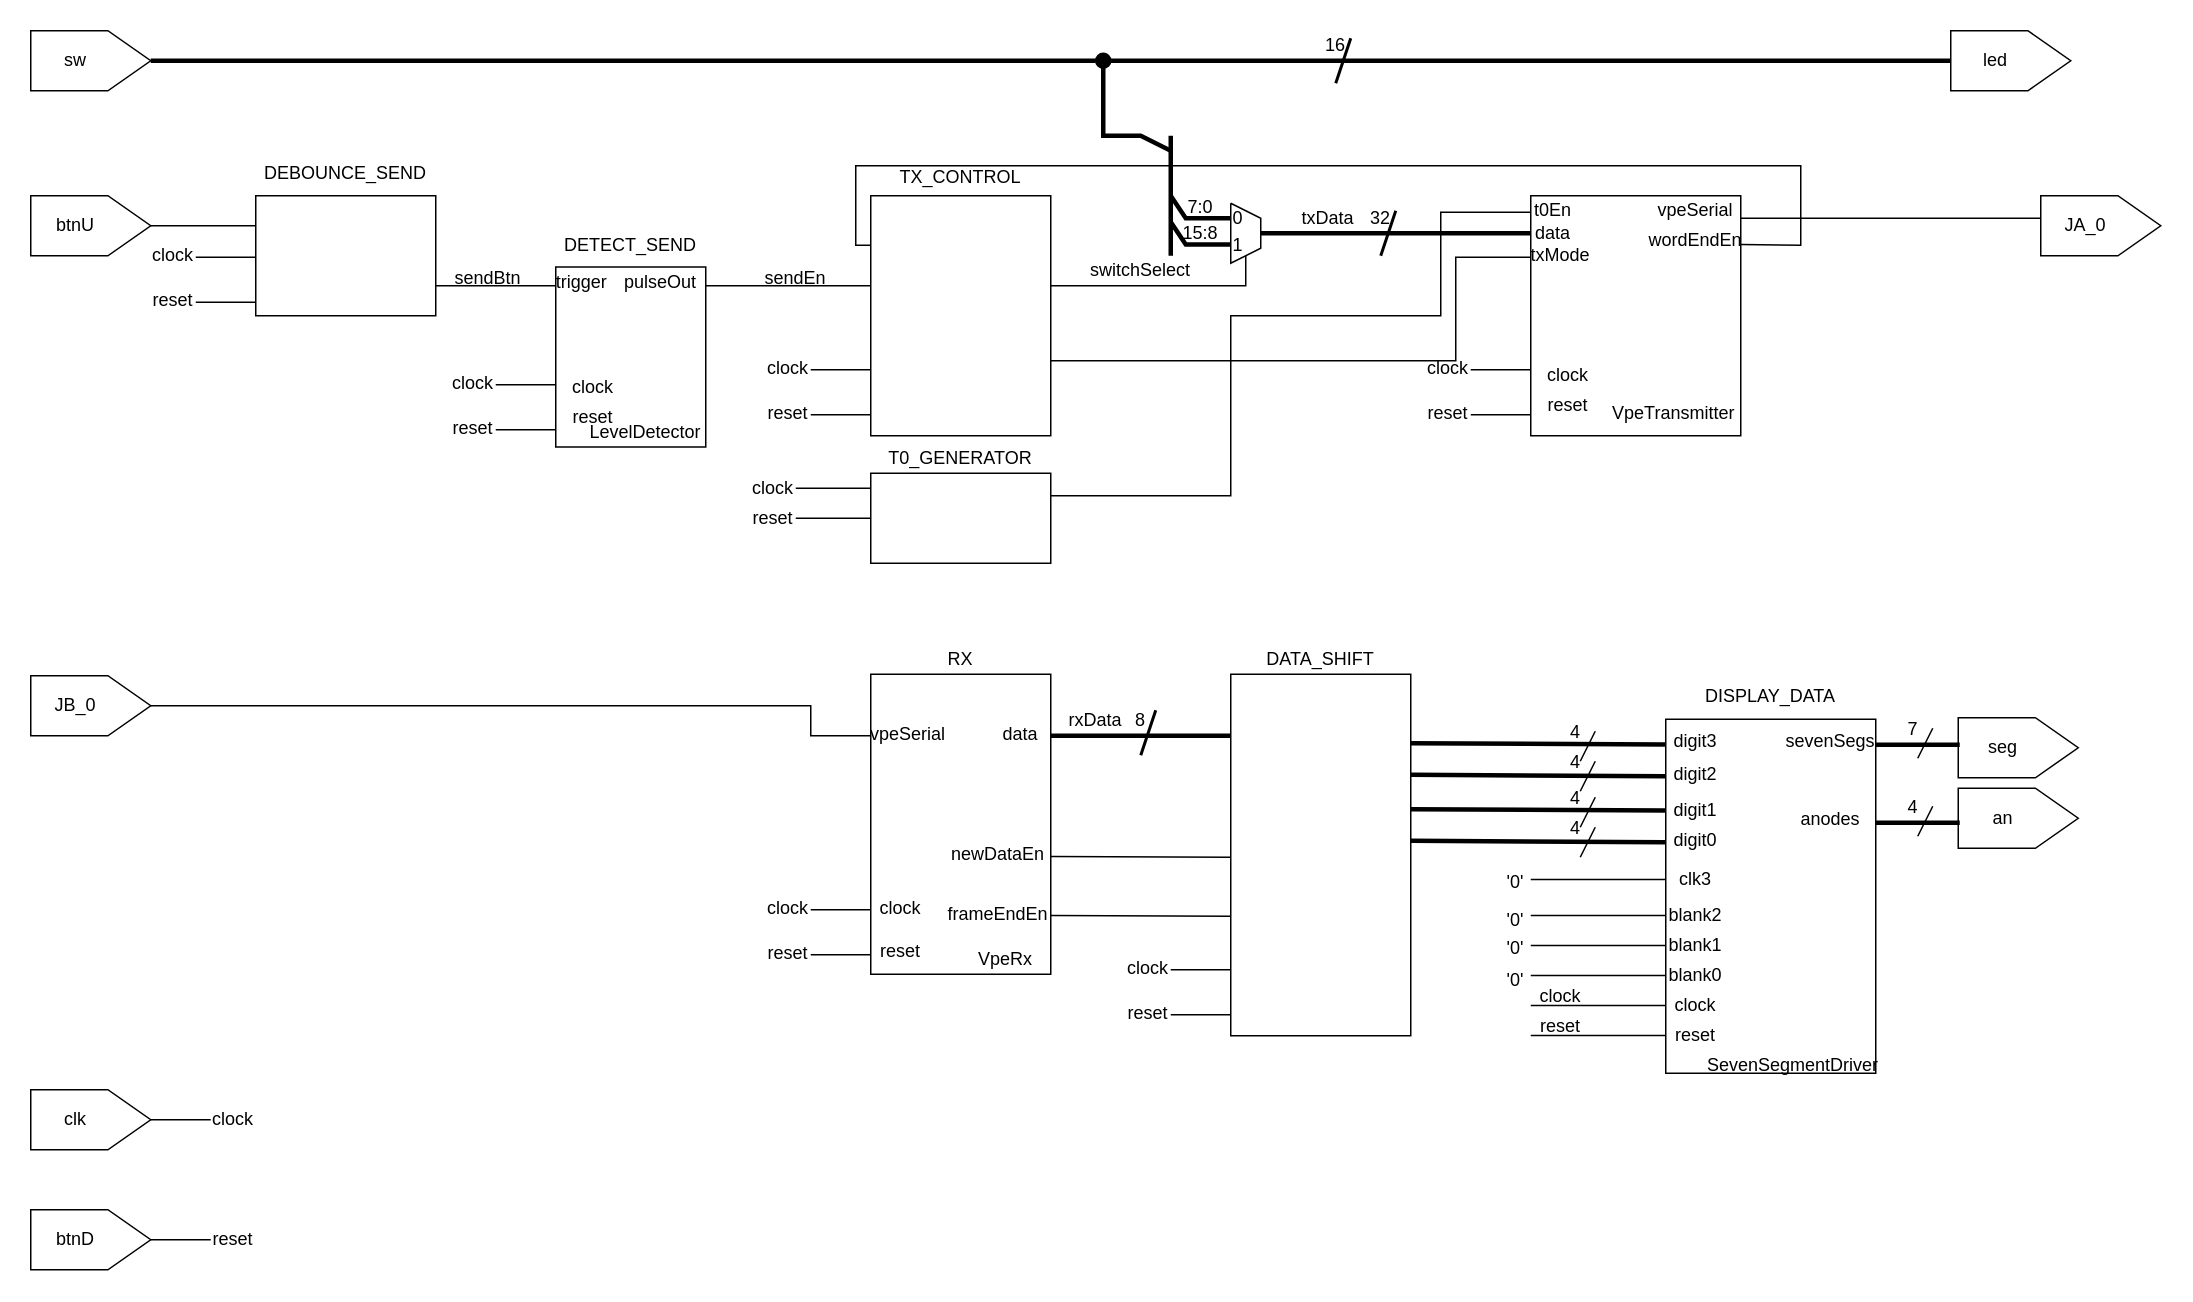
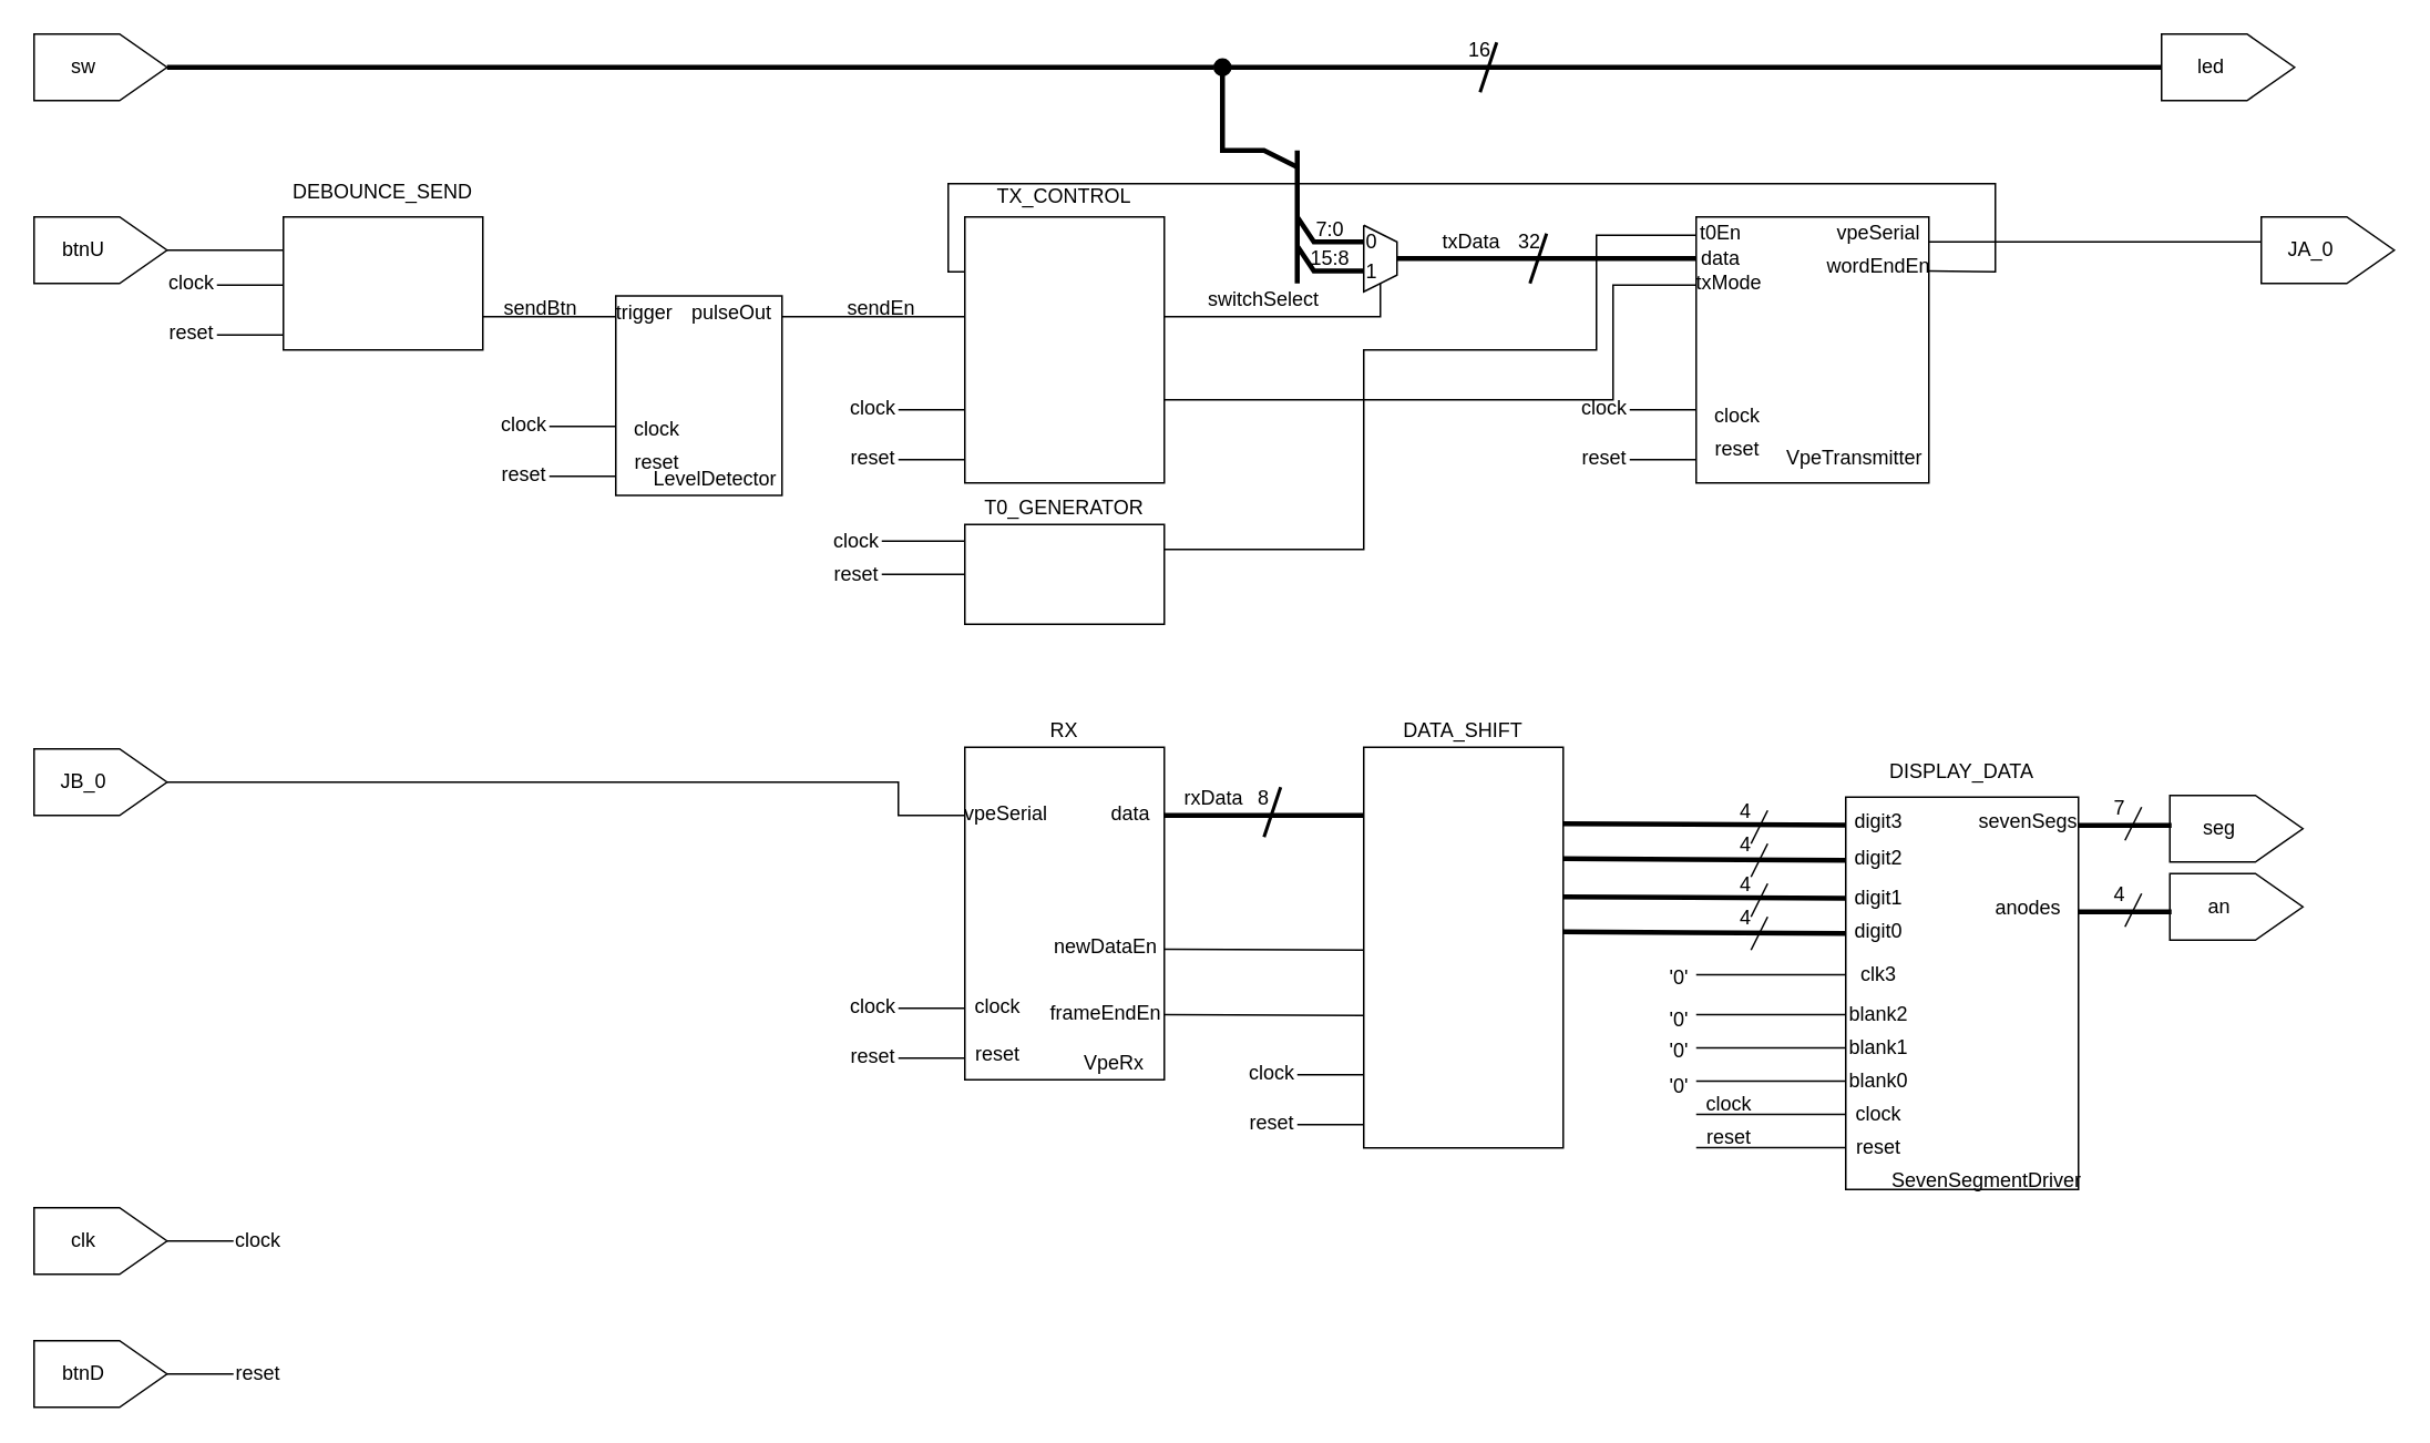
- <mxCell id="151" value="DETECT_SEND" style="text;html=1;align=center;verticalAlign=middle;whiteSpace=wrap;rounded=0;" vertex="1" parent="1"><mxGeometry x="380" y="147.5" width="80" height="30" as="geometry" /></mxCell>
